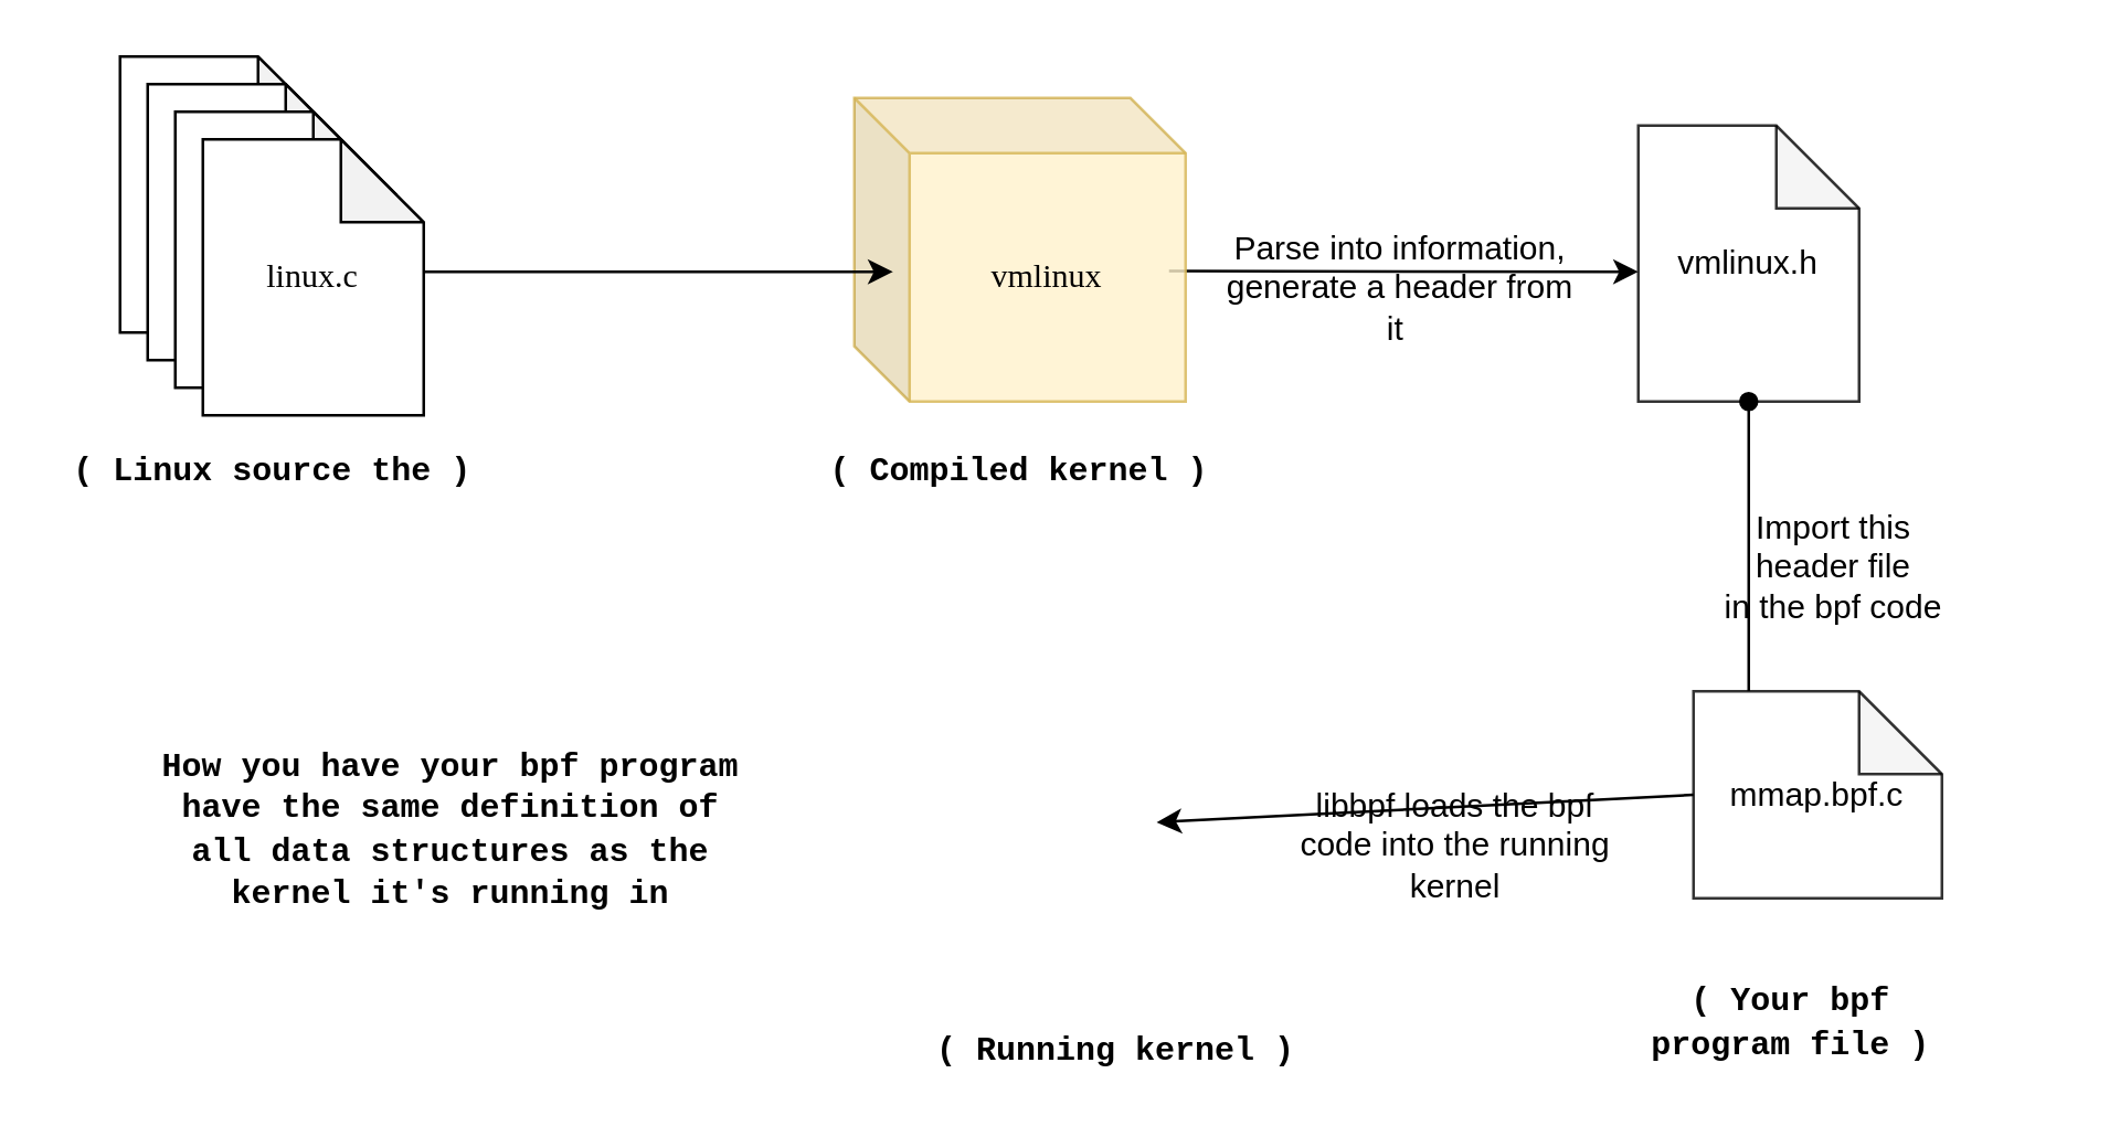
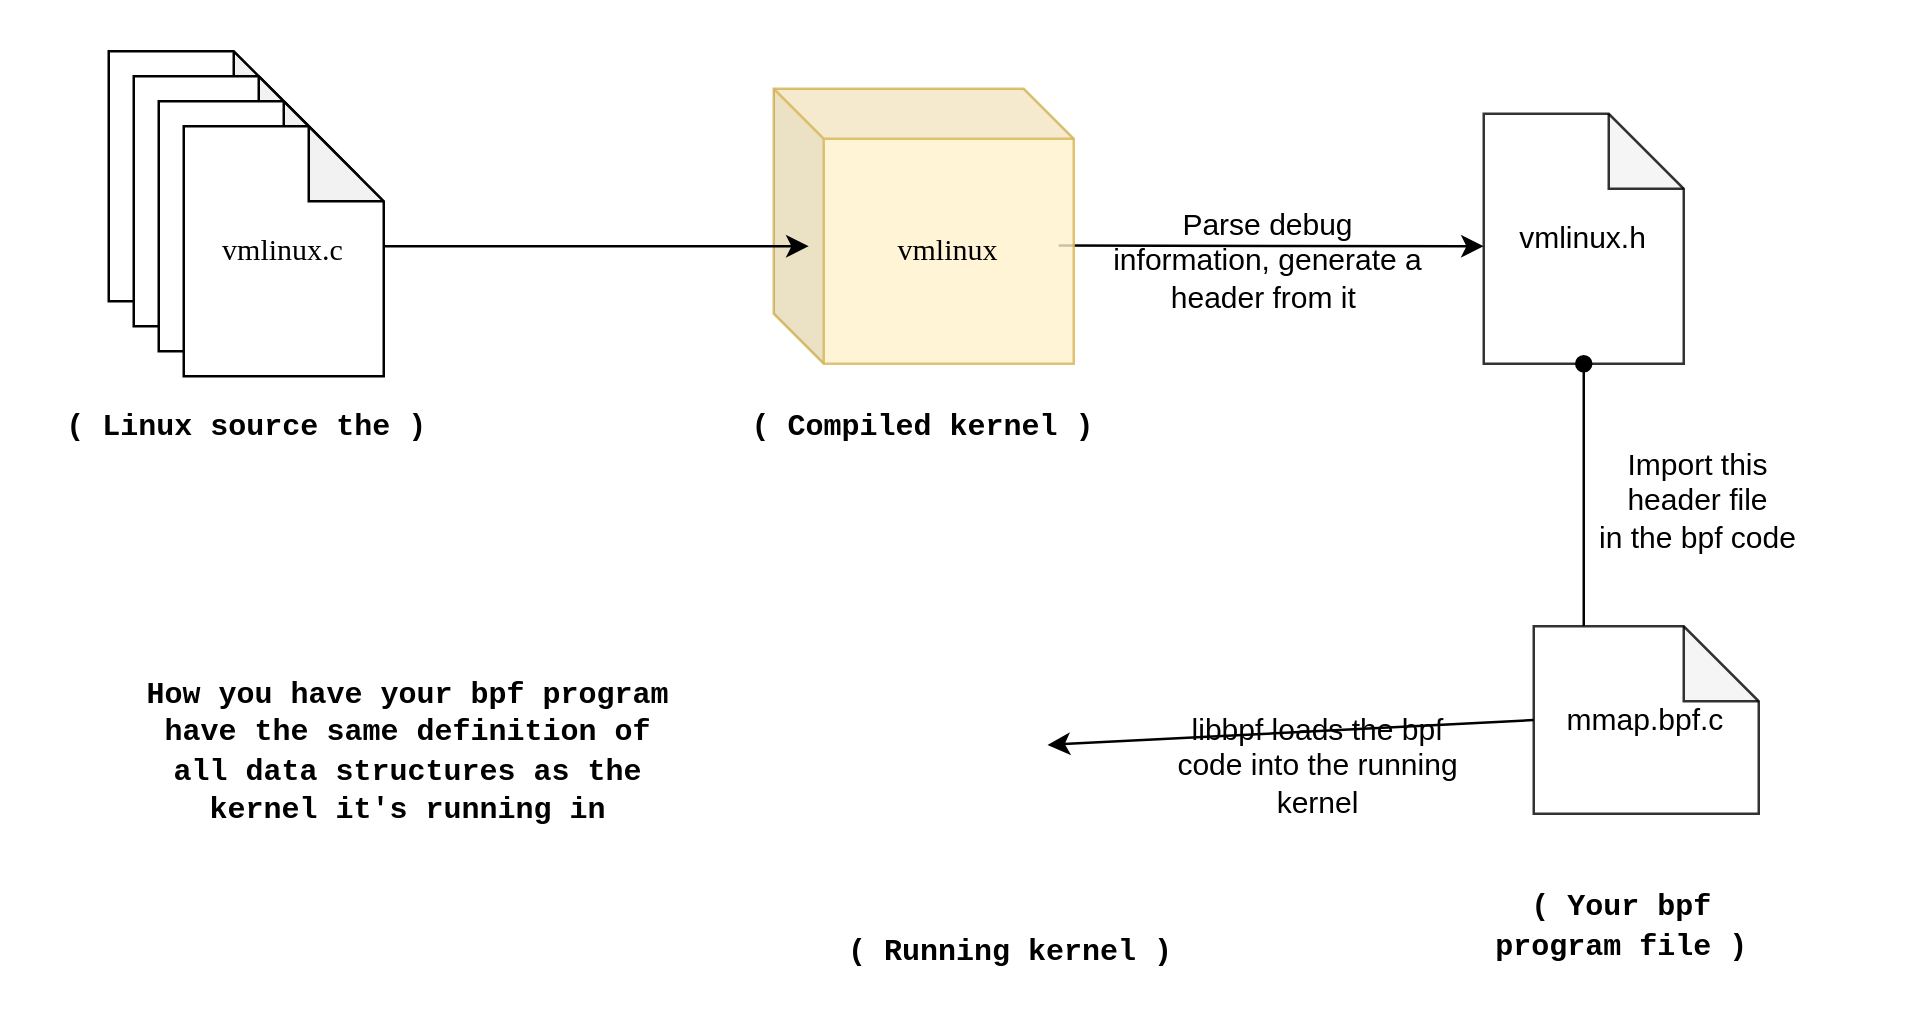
- <mxCell id="7" value="&lt;font face=&quot;Garamond&quot;&gt;linux.c&lt;/font&gt;" style="shape=note;whiteSpace=wrap;html=1;backgroundOutline=1;darkOpacity=0.05;" vertex="1" parent="1"><mxGeometry x="73" y="50" width="80" height="100" as="geometry" /></mxCell>
+ <mxCell id="7" value="&lt;font face=&quot;Garamond&quot;&gt;vmlinux.c&lt;/font&gt;" style="shape=note;whiteSpace=wrap;html=1;backgroundOutline=1;darkOpacity=0.05;" vertex="1" parent="1"><mxGeometry x="73" y="50" width="80" height="100" as="geometry" /></mxCell>
- <mxCell id="12" value="Parse into information, generate a header from it&amp;nbsp;" style="text;html=1;strokeColor=none;fillColor=none;align=center;verticalAlign=middle;whiteSpace=wrap;rounded=0;" vertex="1" parent="1"><mxGeometry x="440.999" y="84" width="132.222" height="40" as="geometry" /></mxCell>
+ <mxCell id="12" value="Parse debug information, generate a header from it&amp;nbsp;" style="text;html=1;strokeColor=none;fillColor=none;align=center;verticalAlign=middle;whiteSpace=wrap;rounded=0;" vertex="1" parent="1"><mxGeometry x="440.999" y="84" width="132.222" height="40" as="geometry" /></mxCell>
- <mxCell id="17" value="Import this &lt;br&gt;header file&lt;br&gt;in the bpf code" style="text;html=1;strokeColor=none;fillColor=none;align=center;verticalAlign=middle;whiteSpace=wrap;rounded=0;" vertex="1" parent="1"><mxGeometry x="597.999" y="185" width="132.222" height="40" as="geometry" /></mxCell>
+ <mxCell id="17" value="Import this &lt;br&gt;header file&lt;br&gt;in the bpf code" style="text;html=1;strokeColor=none;fillColor=none;align=center;verticalAlign=middle;whiteSpace=wrap;rounded=0;" vertex="1" parent="1"><mxGeometry x="612.999" y="180" width="132.222" height="40" as="geometry" /></mxCell>
